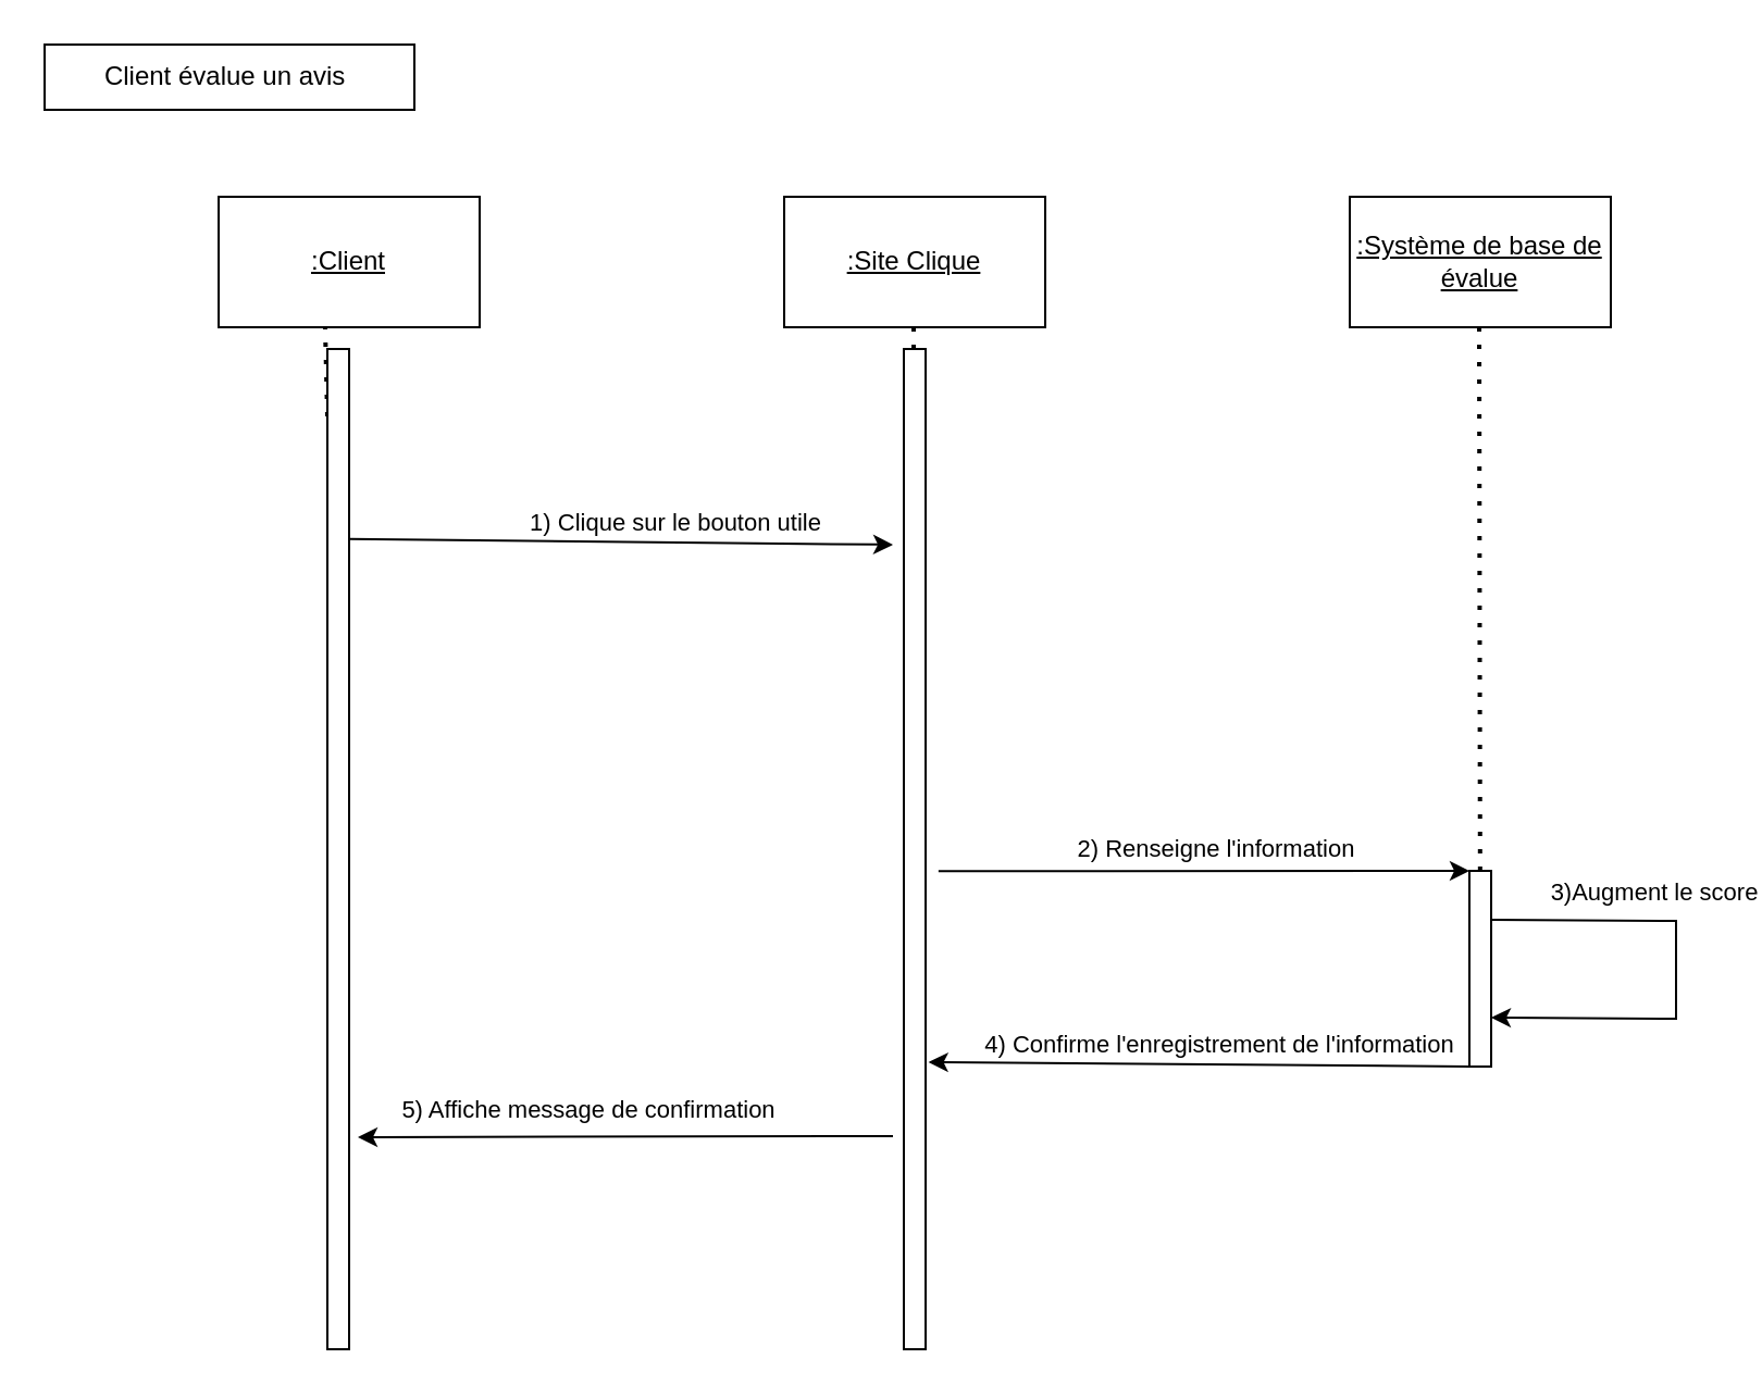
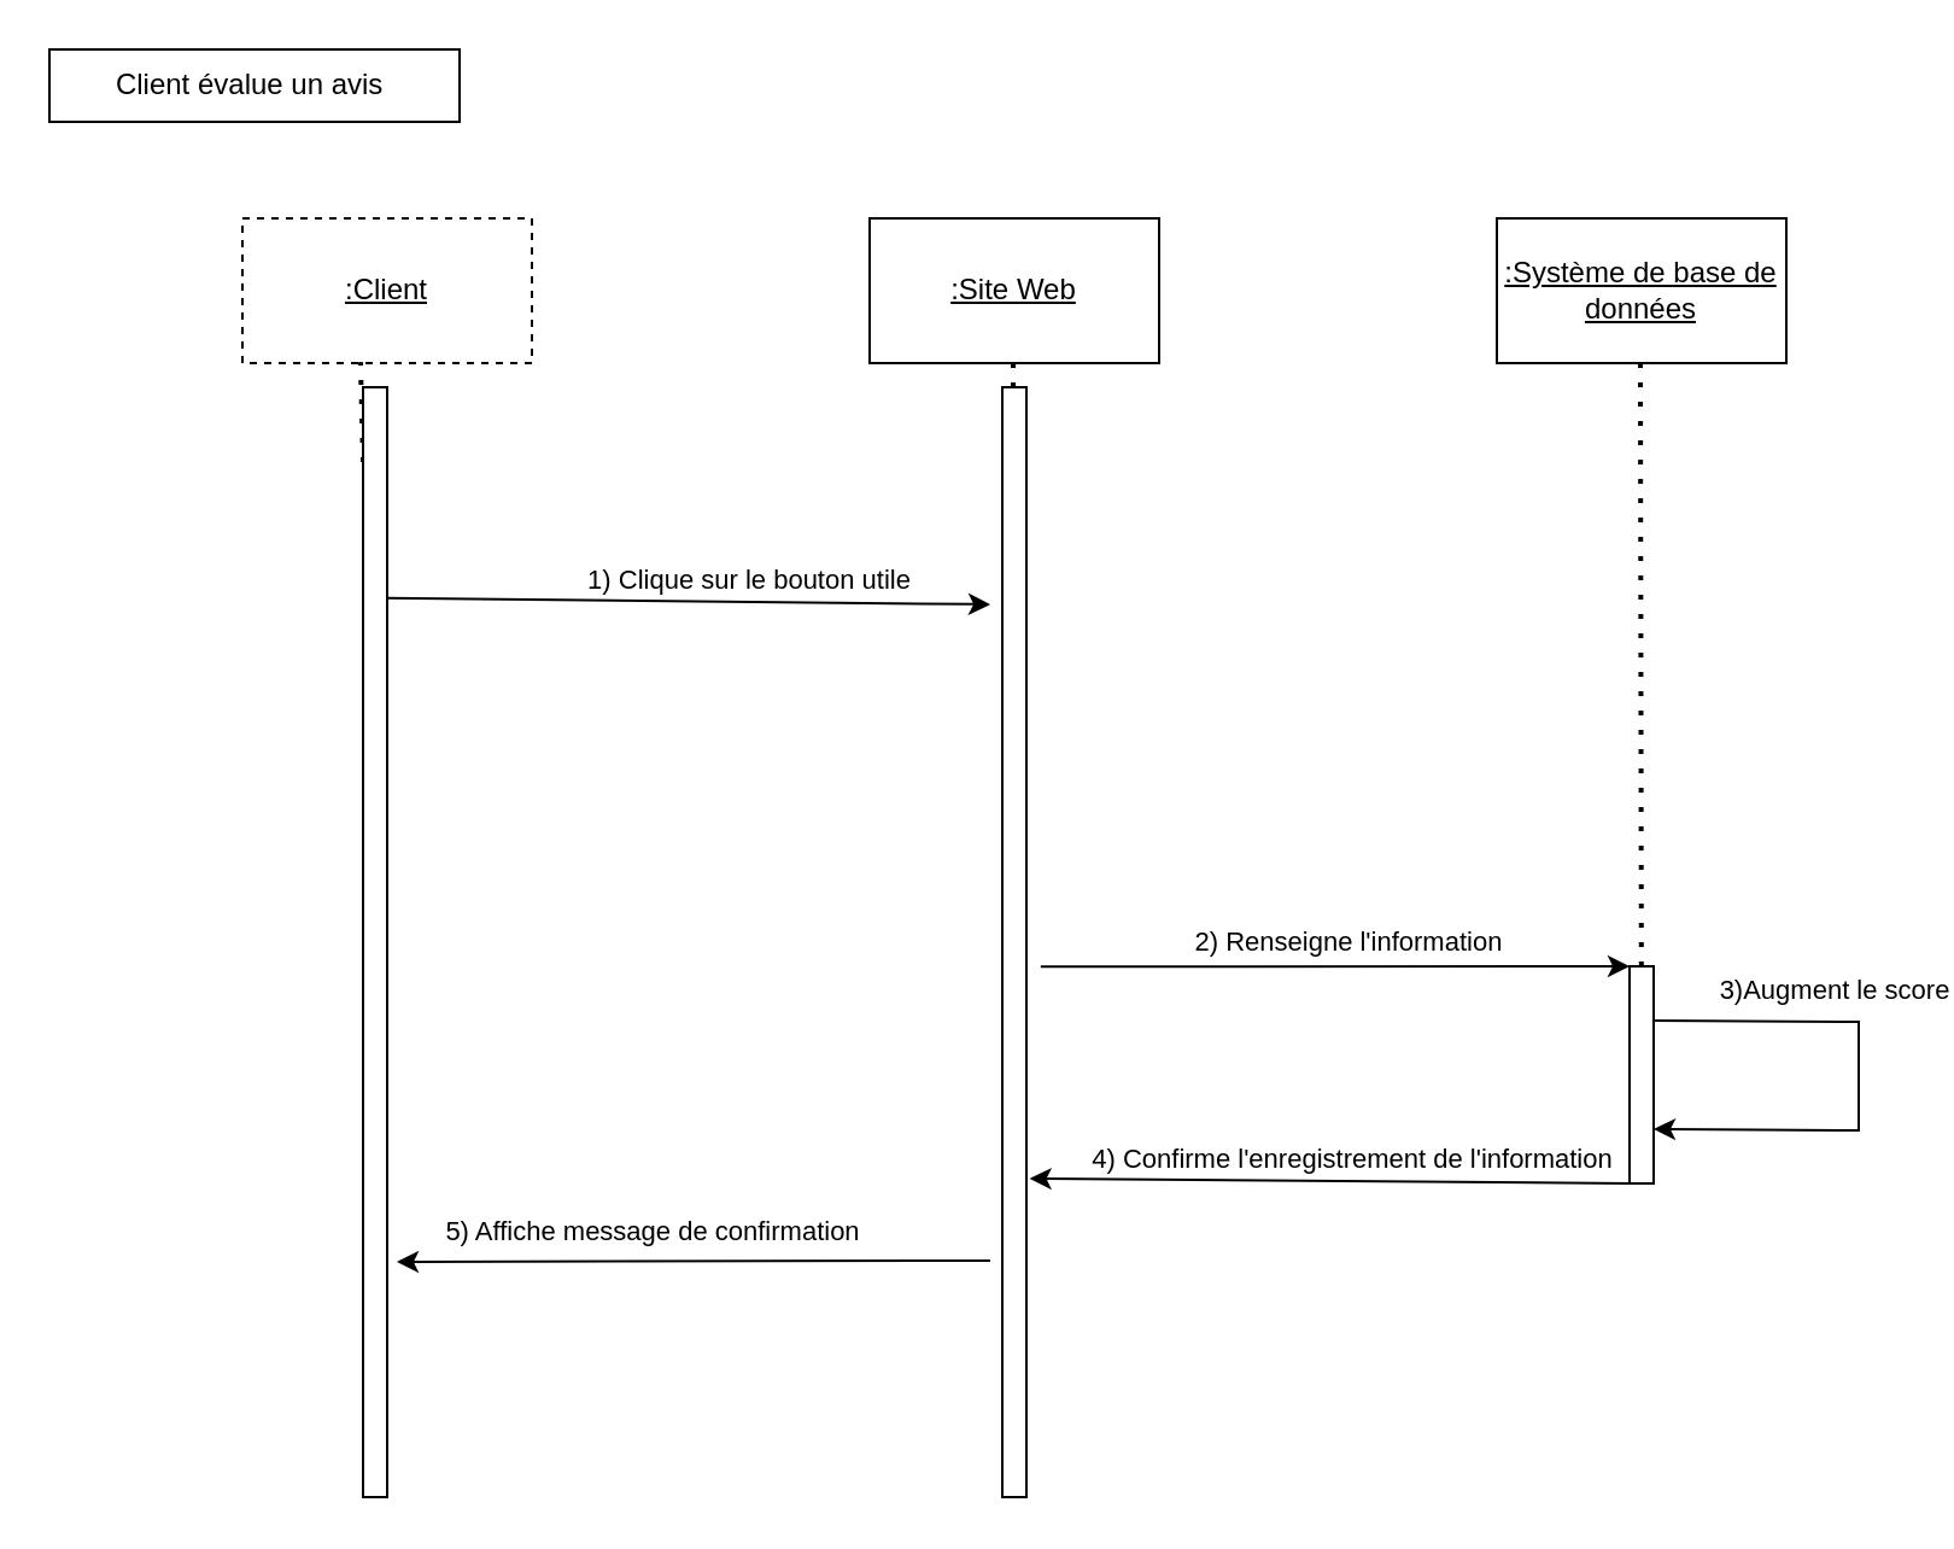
- <mxCell id="2" value="&lt;u&gt;:Client&lt;/u&gt;" style="rounded=0;whiteSpace=wrap;html=1;" vertex="1" parent="1"><mxGeometry x="100" y="90" width="120" height="60" as="geometry" /></mxCell>
+ <mxCell id="2" value="&lt;u&gt;:Client&lt;/u&gt;" style="rounded=0;whiteSpace=wrap;html=1;dashed=1;" vertex="1" parent="1"><mxGeometry x="100" y="90" width="120" height="60" as="geometry" /></mxCell>
- <mxCell id="3" value="&lt;u&gt;:Site Clique&lt;/u&gt;" style="rounded=0;whiteSpace=wrap;html=1;" vertex="1" parent="1"><mxGeometry x="360" y="90" width="120" height="60" as="geometry" /></mxCell>
+ <mxCell id="3" value="&lt;u&gt;:Site Web&lt;/u&gt;" style="rounded=0;whiteSpace=wrap;html=1;" vertex="1" parent="1"><mxGeometry x="360" y="90" width="120" height="60" as="geometry" /></mxCell>
- <mxCell id="4" value="&lt;u&gt;:Système de base de évalue&lt;/u&gt;" style="rounded=0;whiteSpace=wrap;html=1;" vertex="1" parent="1"><mxGeometry x="620" y="90" width="120" height="60" as="geometry" /></mxCell>
+ <mxCell id="4" value="&lt;u&gt;:Système de base de données&lt;/u&gt;" style="rounded=0;whiteSpace=wrap;html=1;" vertex="1" parent="1"><mxGeometry x="620" y="90" width="120" height="60" as="geometry" /></mxCell>
